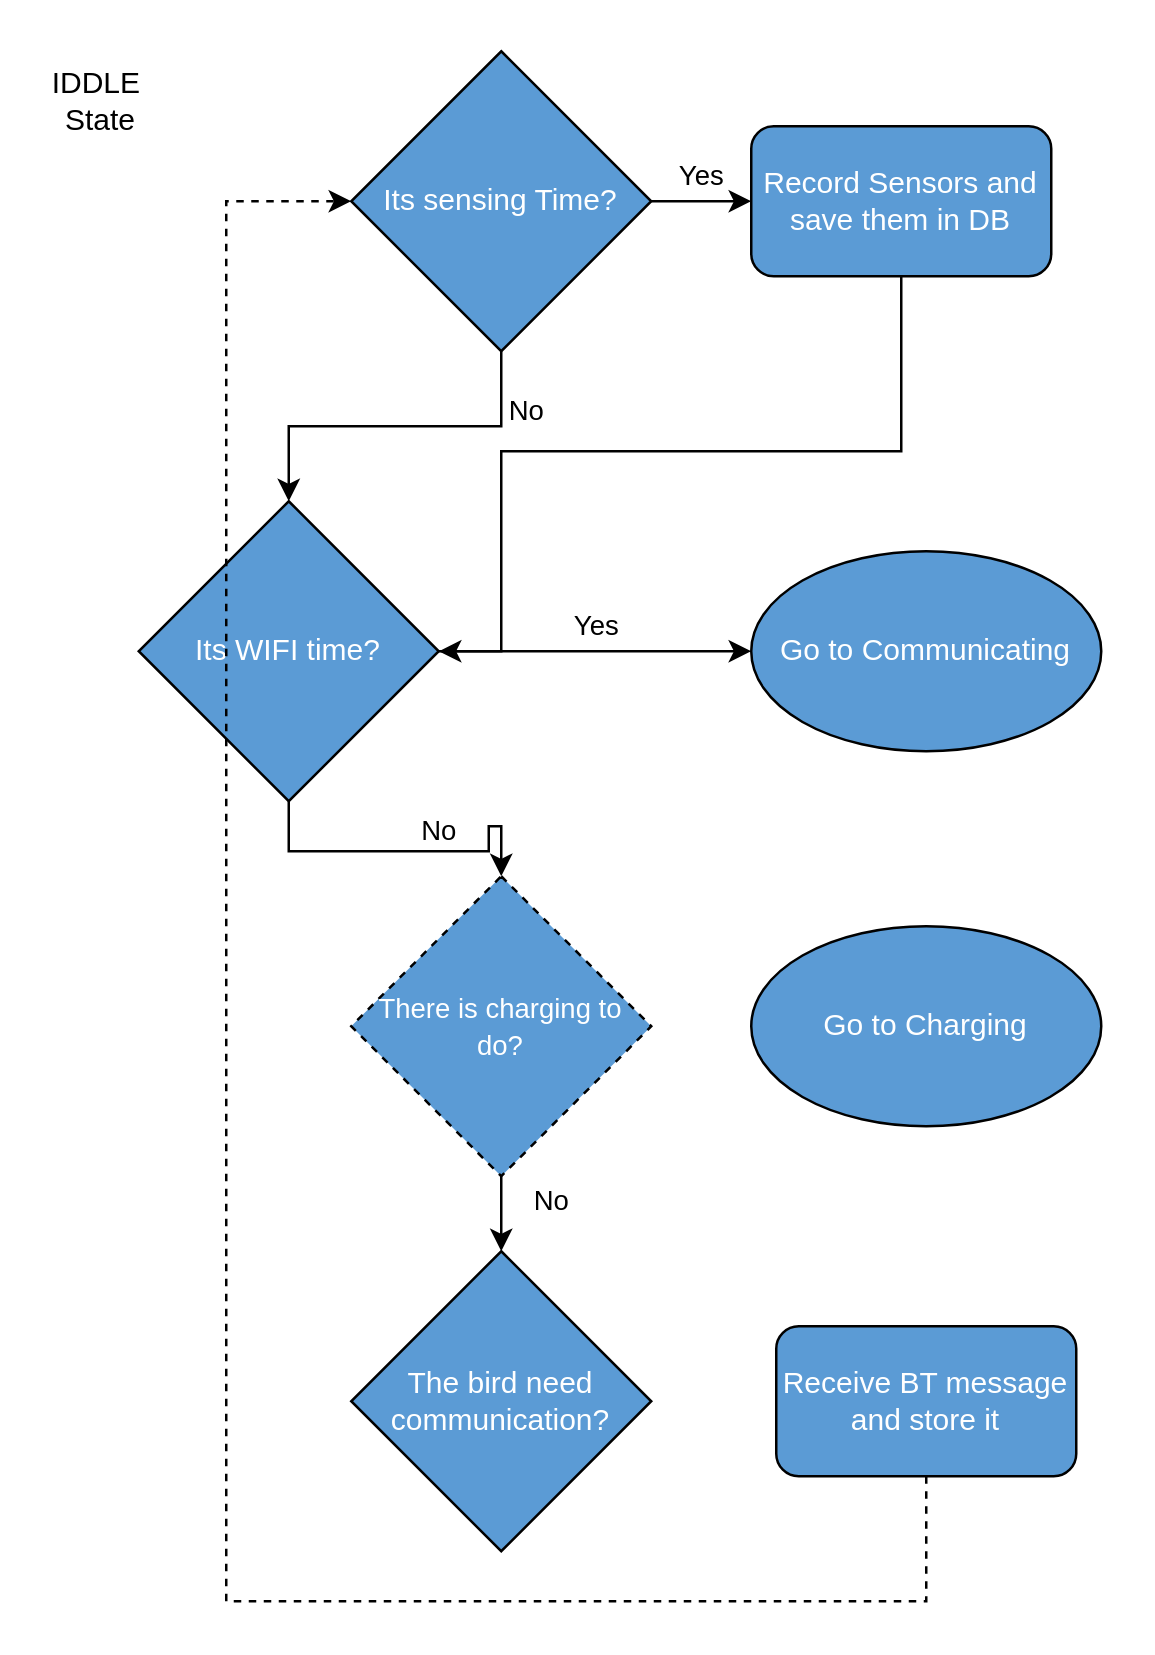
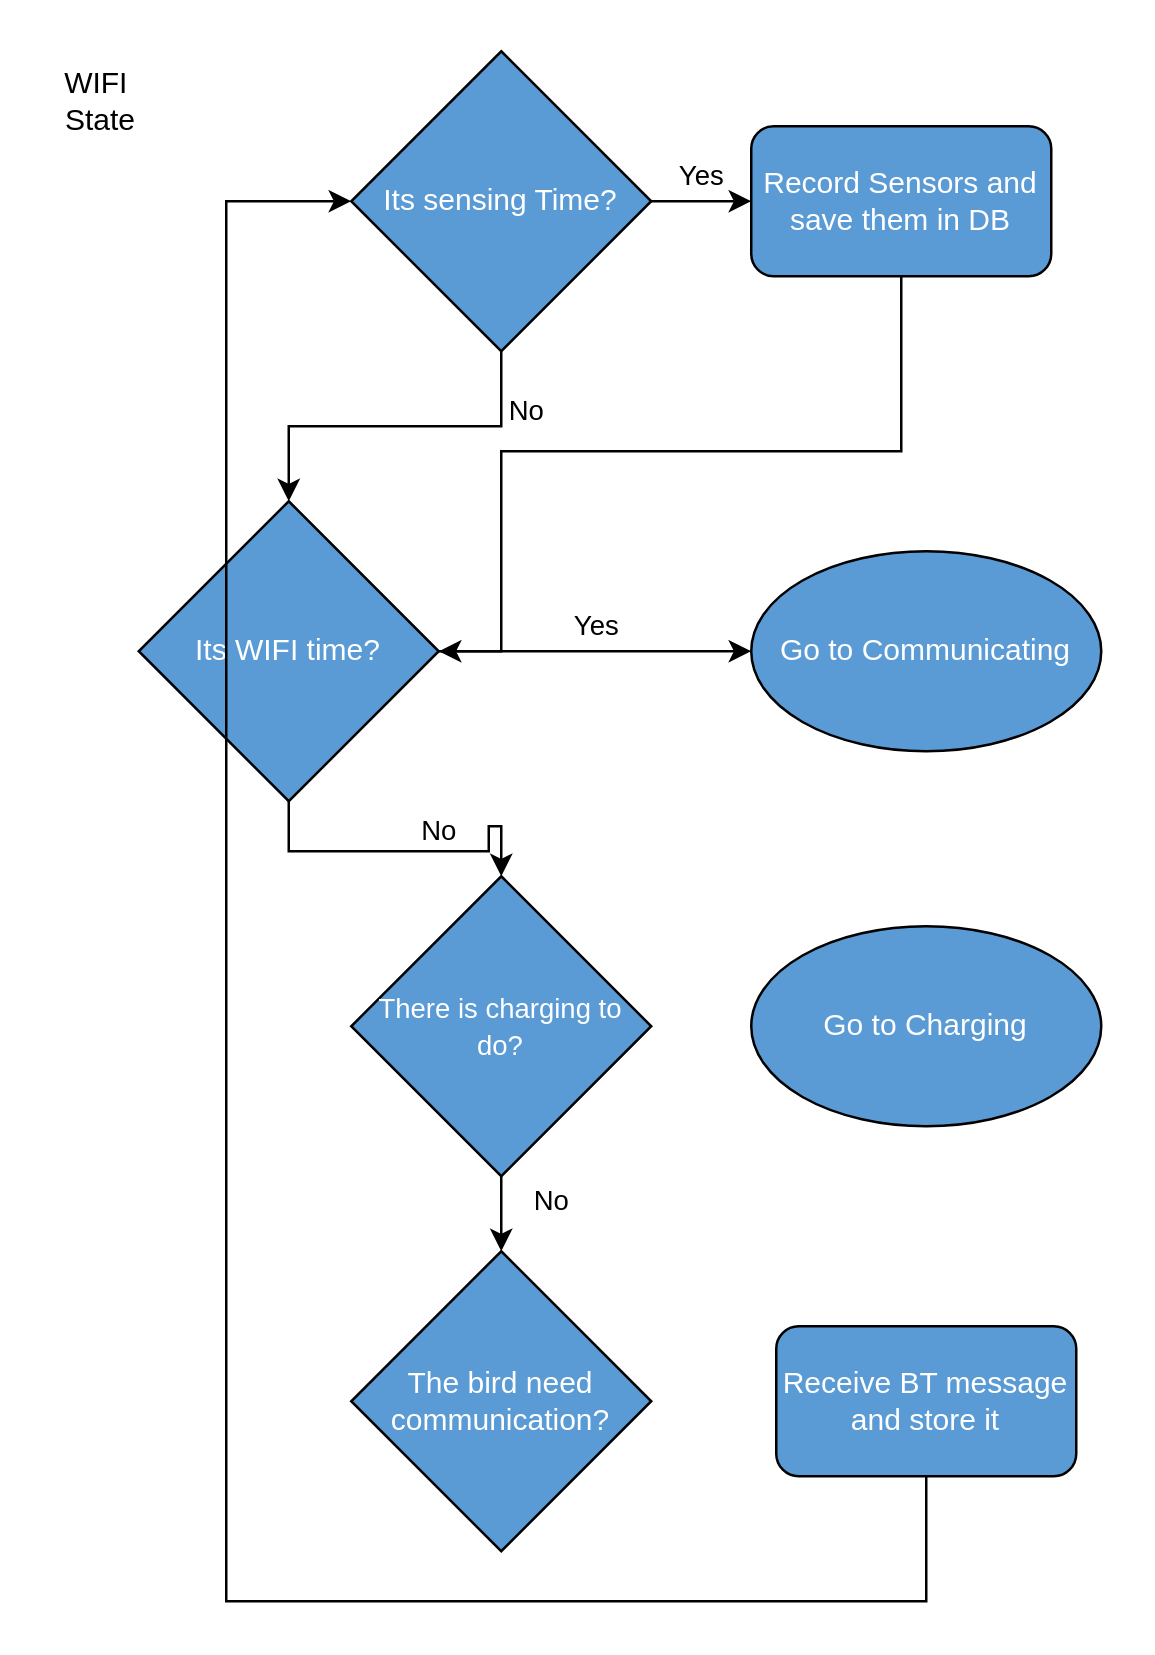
- <mxCell id="2" value="IDDLE&amp;nbsp;&lt;br&gt;State" style="text;html=1;strokeColor=none;fillColor=none;align=center;verticalAlign=middle;whiteSpace=wrap;rounded=0;" parent="1" vertex="1"><mxGeometry x="20" y="30" width="40" height="20" as="geometry" /></mxCell>
+ <mxCell id="2" value="WIFI&amp;nbsp;&lt;br&gt;State" style="text;html=1;strokeColor=none;fillColor=none;align=center;verticalAlign=middle;whiteSpace=wrap;rounded=0;" parent="1" vertex="1"><mxGeometry x="20" y="30" width="40" height="20" as="geometry" /></mxCell>
- <mxCell id="11" value="&lt;font style=&quot;font-size: 11px&quot;&gt;There is charging to do?&lt;/font&gt;" style="rhombus;whiteSpace=wrap;html=1;fillColor=#5B9BD5;fontColor=#FFFFFF;dashed=1;" parent="1" vertex="1"><mxGeometry x="140" y="350" width="120" height="120" as="geometry" /></mxCell>
+ <mxCell id="11" value="&lt;font style=&quot;font-size: 11px&quot;&gt;There is charging to do?&lt;/font&gt;" style="rhombus;whiteSpace=wrap;html=1;fillColor=#5B9BD5;fontColor=#FFFFFF;" parent="1" vertex="1"><mxGeometry x="140" y="350" width="120" height="120" as="geometry" /></mxCell>
- <mxCell id="16" style="edgeStyle=orthogonalEdgeStyle;rounded=0;orthogonalLoop=1;jettySize=auto;html=1;entryX=0;entryY=0.5;entryDx=0;entryDy=0;dashed=1;" parent="1" source="17" target="5" edge="1"><mxGeometry relative="1" as="geometry"><Array as="points"><mxPoint x="370" y="640" /><mxPoint x="90" y="640" /><mxPoint x="90" y="80" /></Array></mxGeometry></mxCell>
+ <mxCell id="16" style="edgeStyle=orthogonalEdgeStyle;rounded=0;orthogonalLoop=1;jettySize=auto;html=1;entryX=0;entryY=0.5;entryDx=0;entryDy=0;" parent="1" source="17" target="5" edge="1"><mxGeometry relative="1" as="geometry"><Array as="points"><mxPoint x="370" y="640" /><mxPoint x="90" y="640" /><mxPoint x="90" y="80" /></Array></mxGeometry></mxCell>
